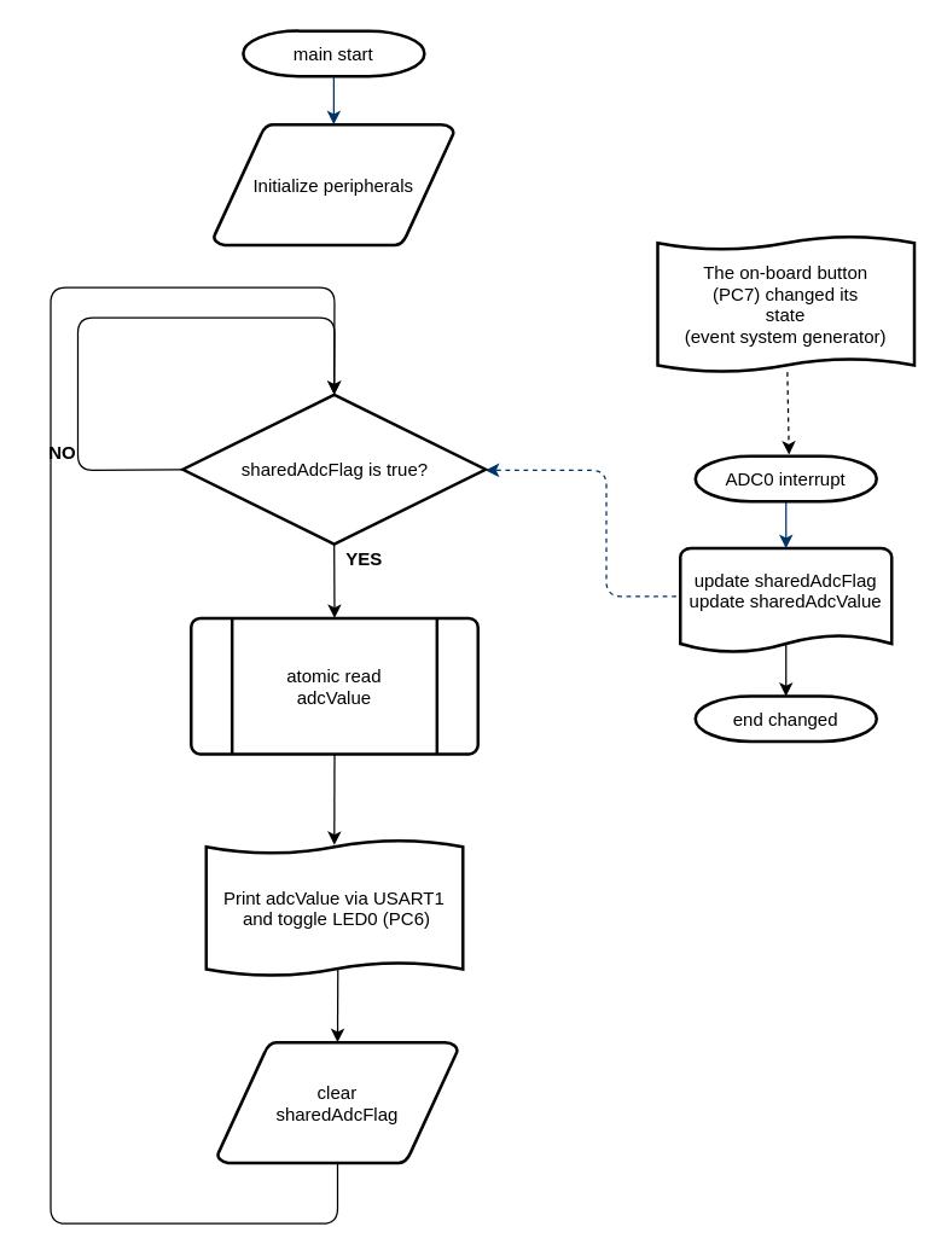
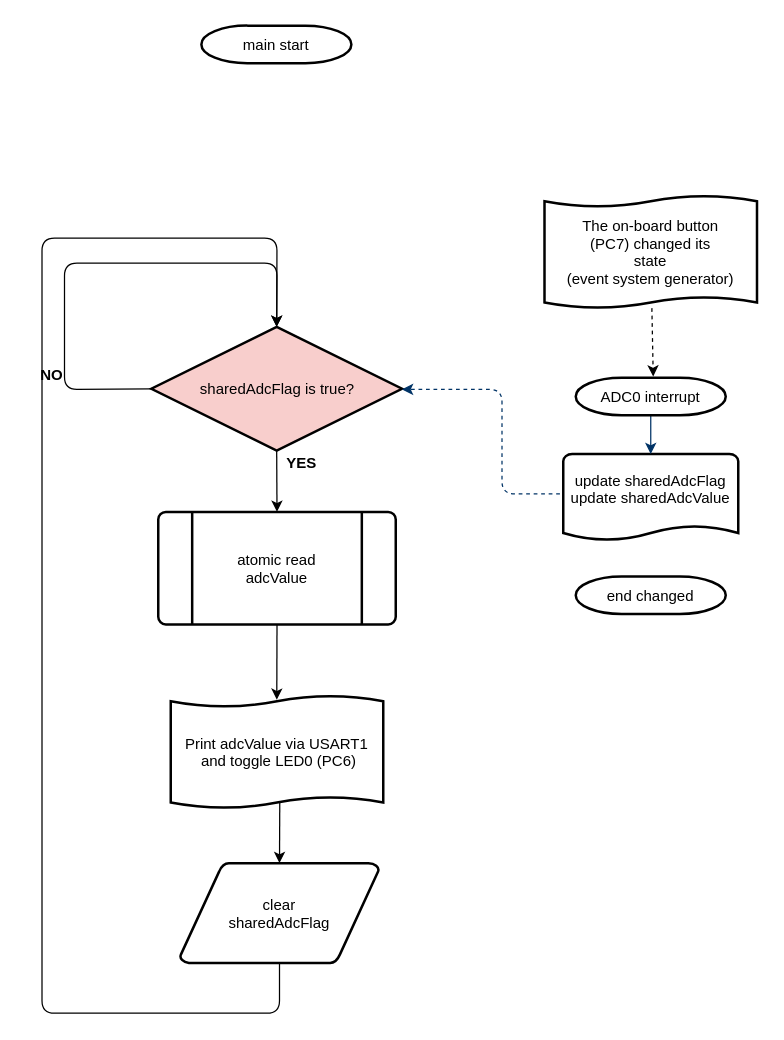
- <mxCell id="4" value="" style="fontStyle=1;strokeColor=#003366;strokeWidth=1;" parent="1" source="2" target="3" edge="1"><mxGeometry relative="1" as="geometry" /></mxCell>
- <mxCell id="3" value="Initialize peripherals" style="shape=mxgraph.flowchart.data;strokeWidth=2;gradientColor=none;gradientDirection=north;fontStyle=0;" parent="1" vertex="1"><mxGeometry x="141" y="82" width="159" height="80" as="geometry" /></mxCell>
- <mxCell id="13" value="sharedAdcFlag is true?" style="rhombus;whiteSpace=wrap;html=1;strokeWidth=2;" vertex="1" parent="1"><mxGeometry x="120.5" y="261" width="200.5" height="99" as="geometry" /></mxCell>
+ <mxCell id="13" value="sharedAdcFlag is true?" style="rhombus;whiteSpace=wrap;html=1;strokeWidth=2;fillColor=#f8cecc;" vertex="1" parent="1"><mxGeometry x="120.5" y="261" width="200.5" height="99" as="geometry" /></mxCell>
- <mxCell id="21" value="" style="endArrow=classic;html=1;entryX=0.5;entryY=0;entryDx=0;entryDy=0;entryPerimeter=0;exitX=0.5;exitY=0.9;exitDx=0;exitDy=0;exitPerimeter=0;" edge="1" parent="1" source="6" target="20"><mxGeometry width="50" height="50" relative="1" as="geometry"><mxPoint x="481" y="500.71" as="sourcePoint" /><mxPoint x="561" y="510.71" as="targetPoint" /></mxGeometry></mxCell>
